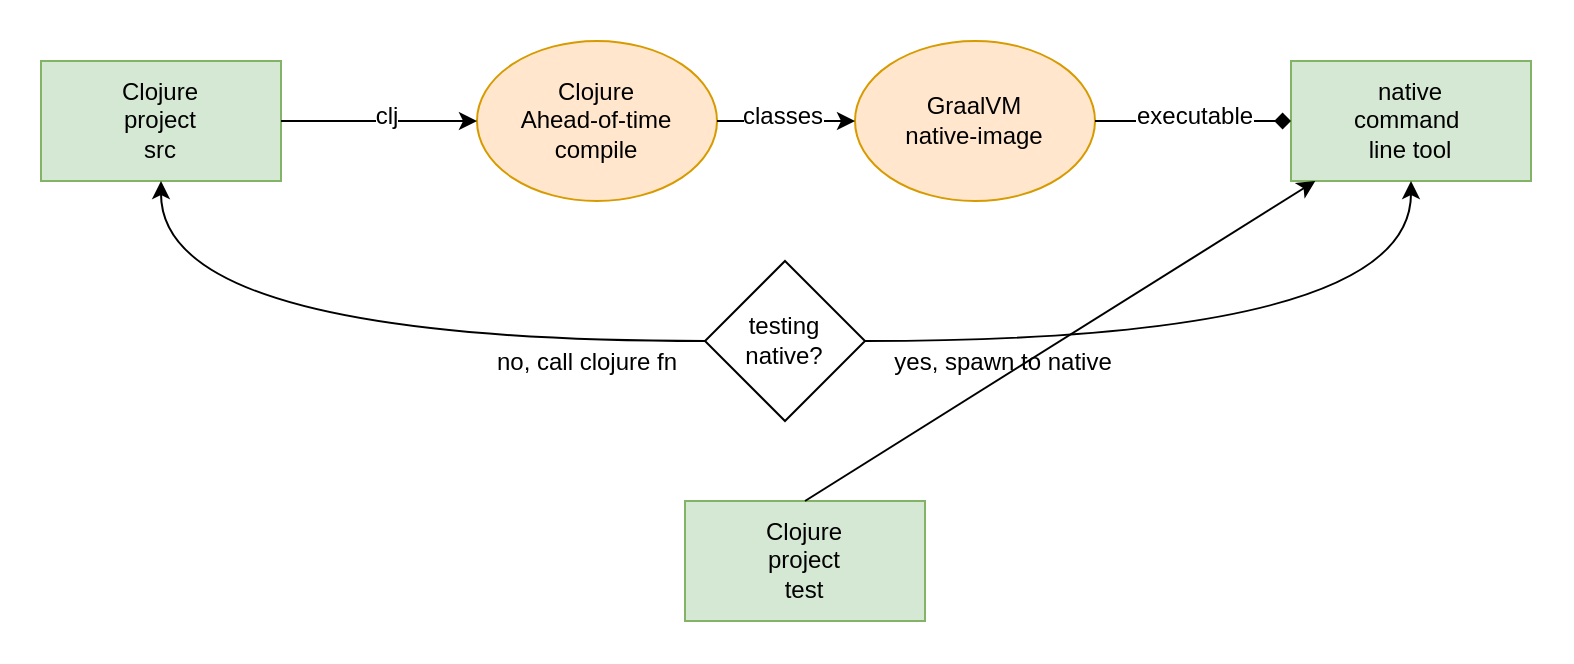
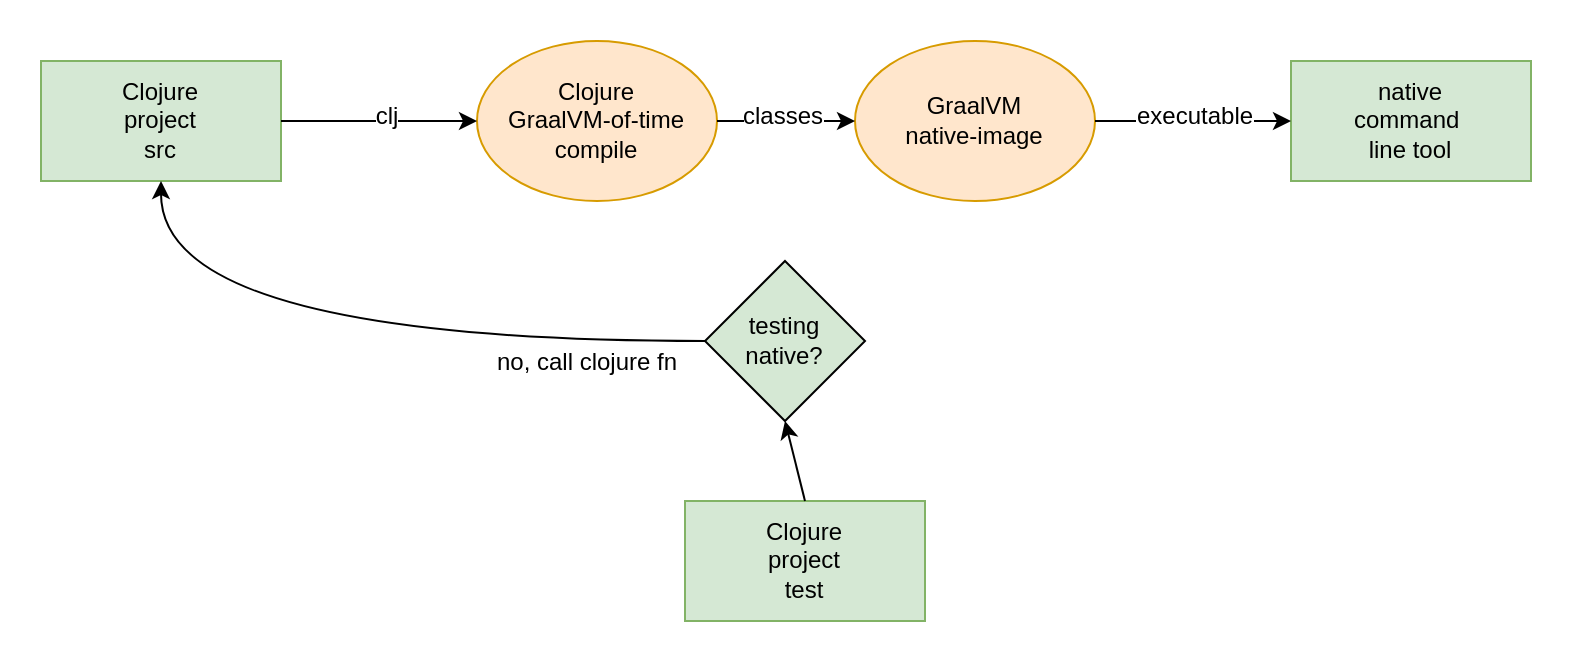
- <mxCell id="5" value="Clojure&lt;br&gt;Ahead-of-time&lt;br&gt;compile" style="ellipse;whiteSpace=wrap;html=1;fillColor=#ffe6cc;strokeColor=#d79b00;" parent="1" vertex="1"><mxGeometry x="238" y="20" width="120" height="80" as="geometry" /></mxCell>
+ <mxCell id="5" value="Clojure&lt;br&gt;GraalVM-of-time&lt;br&gt;compile" style="ellipse;whiteSpace=wrap;html=1;fillColor=#ffe6cc;strokeColor=#d79b00;" parent="1" vertex="1"><mxGeometry x="238" y="20" width="120" height="80" as="geometry" /></mxCell>
- <mxCell id="11" value="" style="endArrow=diamond;html=1;exitX=1;exitY=0.5;exitDx=0;exitDy=0;entryX=0;entryY=0.5;entryDx=0;entryDy=0;" parent="1" source="4" target="10" edge="1"><mxGeometry width="50" height="50" relative="1" as="geometry"><mxPoint x="555" y="180" as="sourcePoint" /><mxPoint x="605" y="130" as="targetPoint" /></mxGeometry></mxCell>
+ <mxCell id="11" value="" style="endArrow=classic;html=1;exitX=1;exitY=0.5;exitDx=0;exitDy=0;entryX=0;entryY=0.5;entryDx=0;entryDy=0;" parent="1" source="4" target="10" edge="1"><mxGeometry width="50" height="50" relative="1" as="geometry"><mxPoint x="555" y="180" as="sourcePoint" /><mxPoint x="605" y="130" as="targetPoint" /></mxGeometry></mxCell>
- <mxCell id="16" value="" style="endArrow=classic;html=1;exitX=1;exitY=0.5;exitDx=0;exitDy=0;entryX=0.5;entryY=1;entryDx=0;entryDy=0;edgeStyle=orthogonalEdgeStyle;curved=1;" parent="1" source="13" target="10" edge="1"><mxGeometry width="50" height="50" relative="1" as="geometry"><mxPoint x="505" y="210" as="sourcePoint" /><mxPoint x="555" y="160" as="targetPoint" /></mxGeometry></mxCell>
- <mxCell id="17" value="yes, spawn to native" style="text;html=1;resizable=0;points=[];align=center;verticalAlign=middle;labelBackgroundColor=#ffffff;" parent="16" vertex="1" connectable="0"><mxGeometry x="-0.332" y="8" relative="1" as="geometry"><mxPoint x="-49.5" y="18" as="offset" /></mxGeometry></mxCell>
- <mxCell id="13" value="testing&lt;br&gt;native?" style="rhombus;whiteSpace=wrap;html=1;" parent="1" vertex="1"><mxGeometry x="352" y="130" width="80" height="80" as="geometry" /></mxCell>
+ <mxCell id="13" value="testing&lt;br&gt;native?" style="rhombus;whiteSpace=wrap;html=1;fillColor=#d5e8d4;" parent="1" vertex="1"><mxGeometry x="352" y="130" width="80" height="80" as="geometry" /></mxCell>
- <mxCell id="18" value="" style="endArrow=classic;html=1;exitX=0.5;exitY=0;exitDx=0;exitDy=0;" parent="1" source="3" target="10" edge="1"><mxGeometry width="50" height="50" relative="1" as="geometry"><mxPoint x="45" y="440" as="sourcePoint" /><mxPoint x="95" y="390" as="targetPoint" /></mxGeometry></mxCell>
+ <mxCell id="18" value="" style="endArrow=classic;html=1;exitX=0.5;exitY=0;exitDx=0;exitDy=0;entryX=0.5;entryY=1;entryDx=0;entryDy=0;" parent="1" source="3" target="13" edge="1"><mxGeometry width="50" height="50" relative="1" as="geometry"><mxPoint x="45" y="440" as="sourcePoint" /><mxPoint x="95" y="390" as="targetPoint" /></mxGeometry></mxCell>
